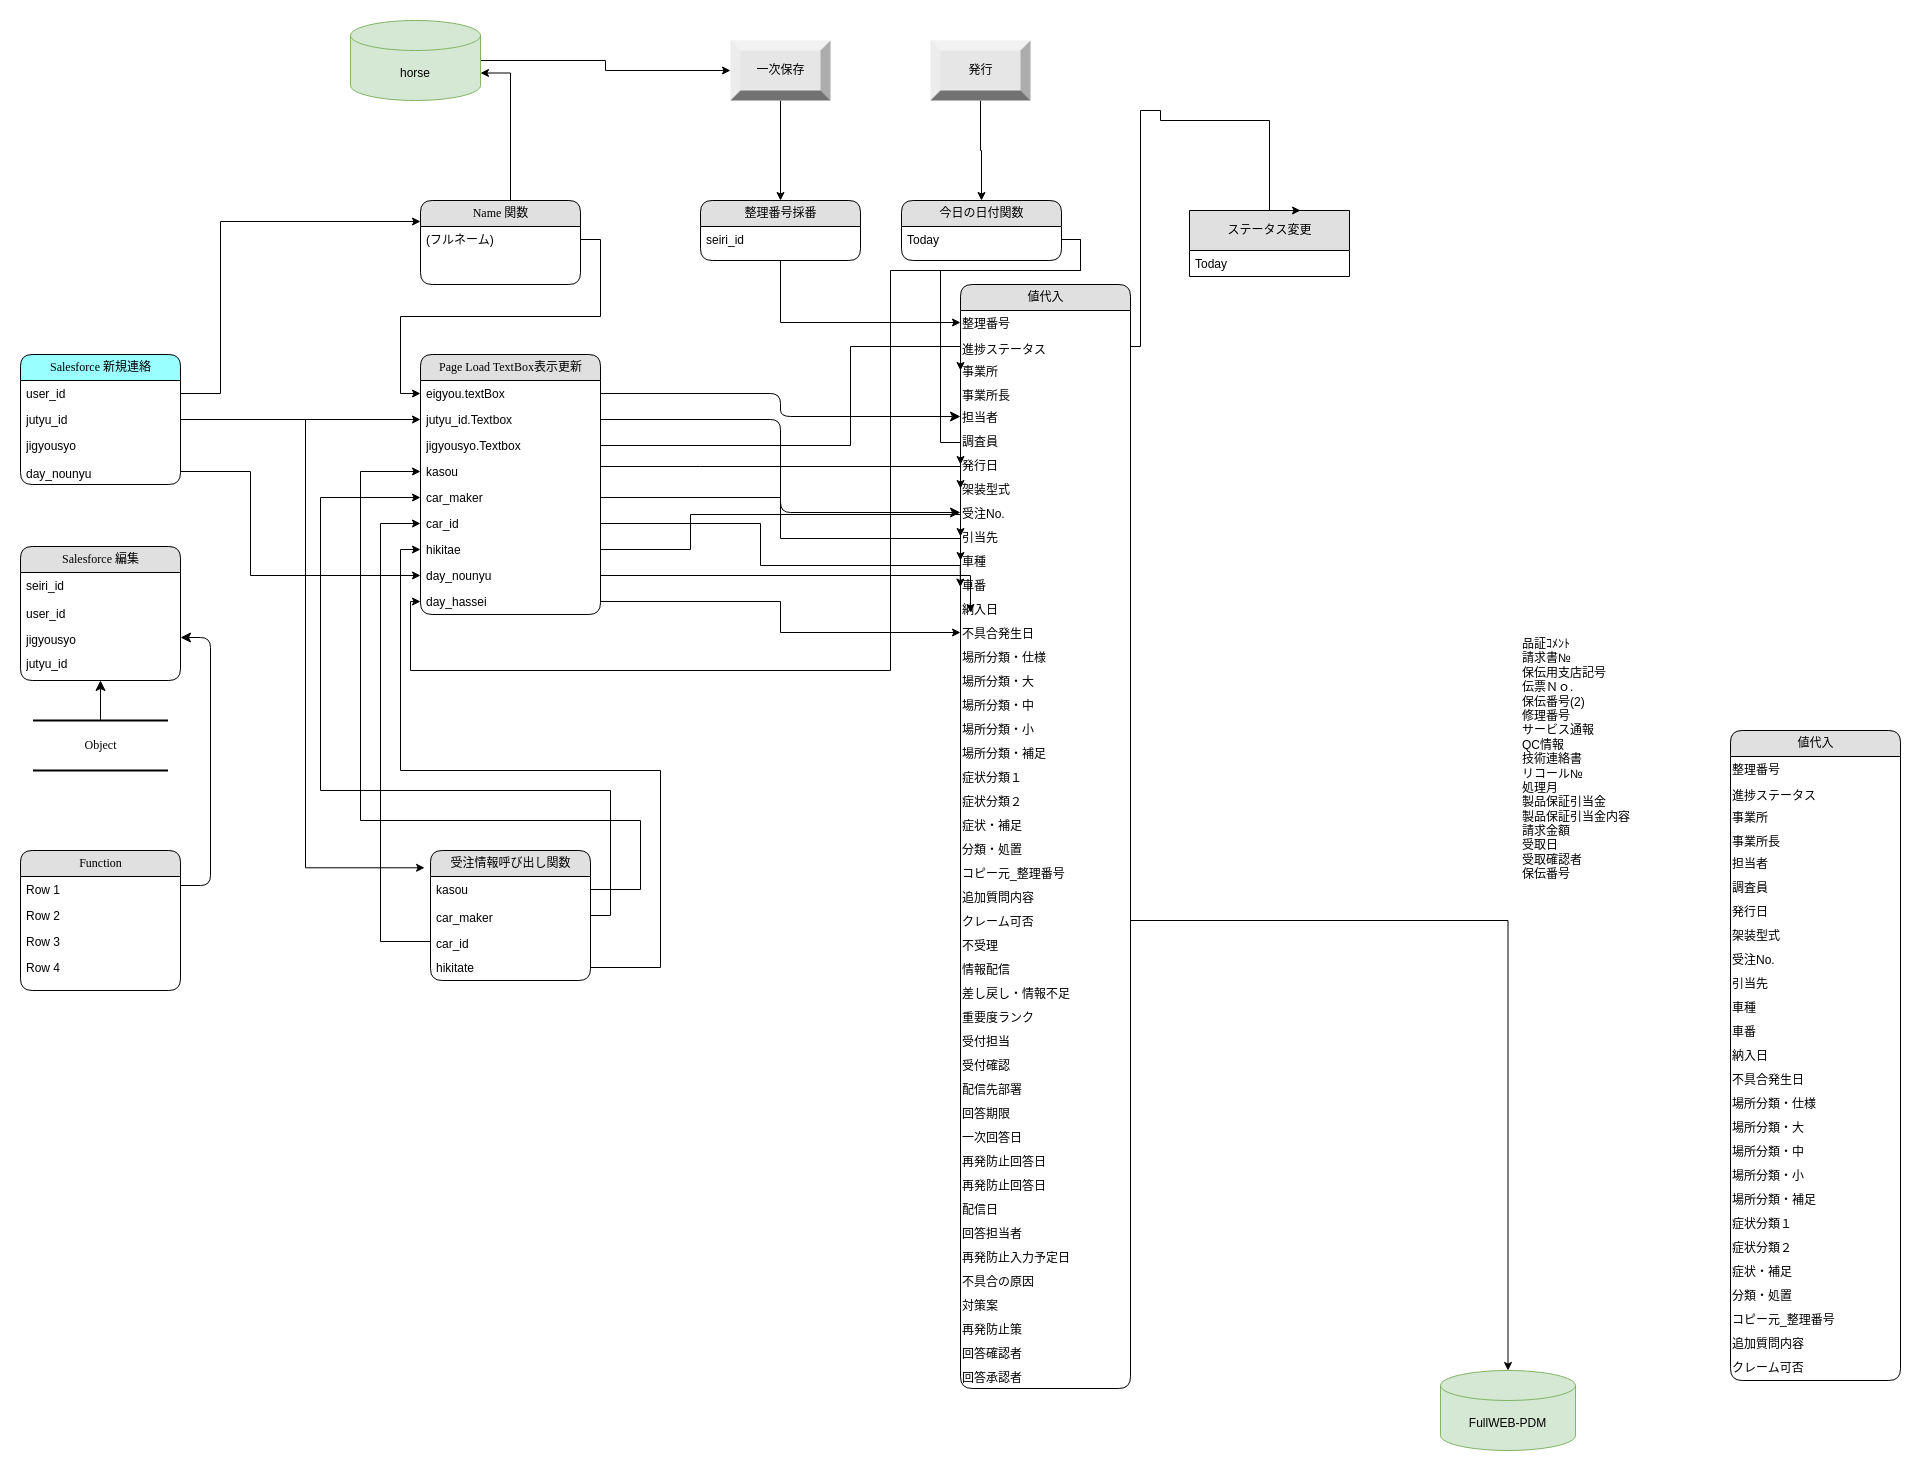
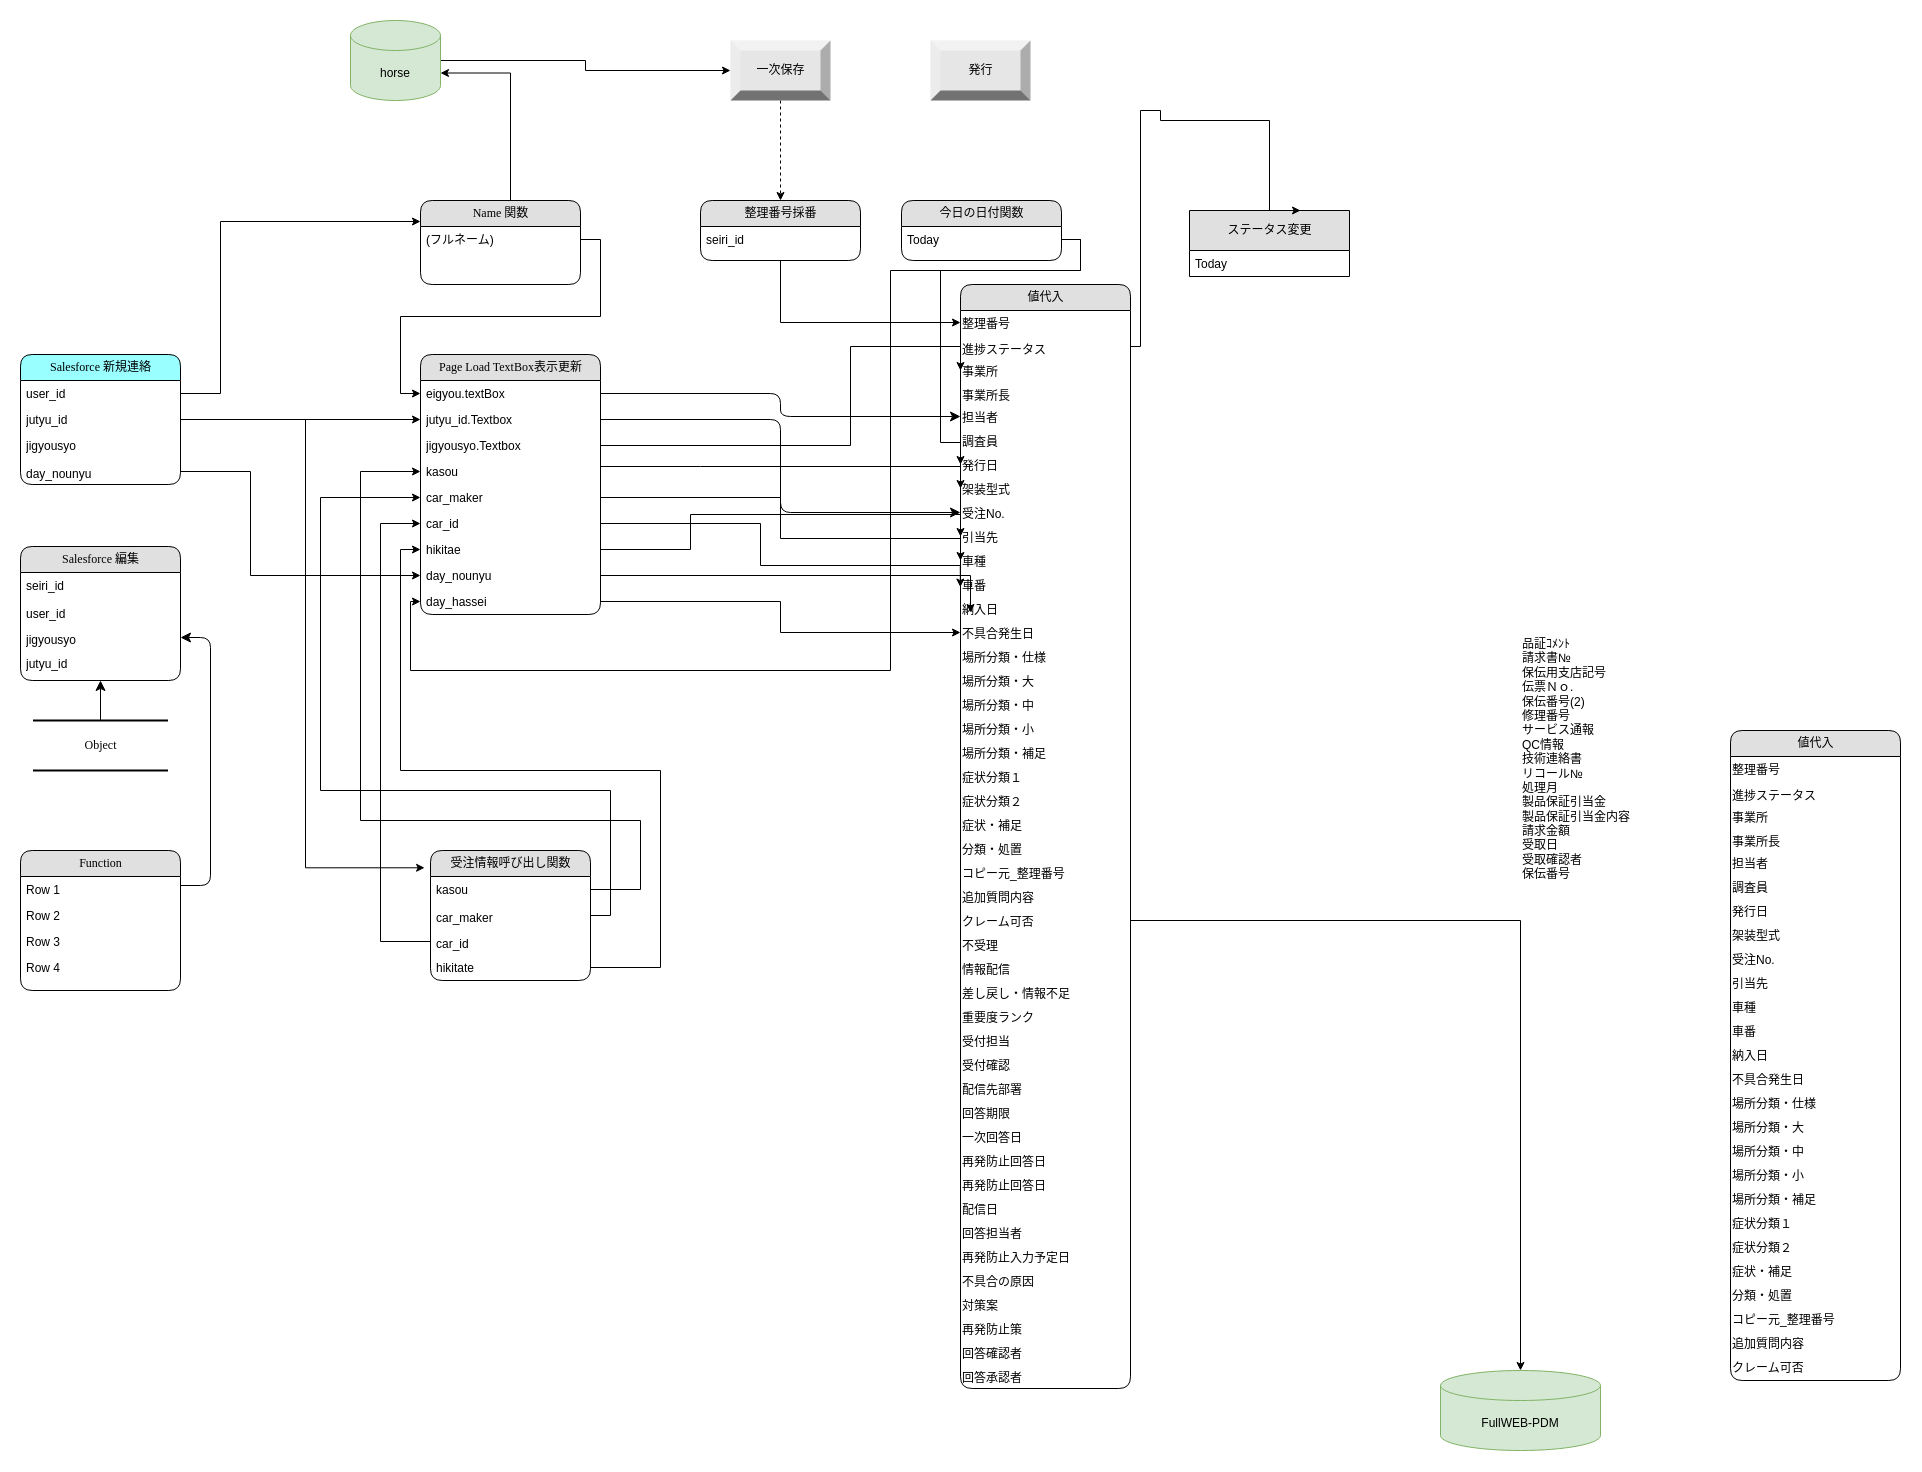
- <mxCell id="86" value="horse" style="shape=cylinder3;whiteSpace=wrap;html=1;boundedLbl=1;backgroundOutline=1;size=15;fillColor=#d5e8d4;strokeColor=#82b366;" vertex="1" parent="1"><mxGeometry x="350" y="20" width="130" height="80" as="geometry" /></mxCell>
+ <mxCell id="86" value="horse" style="shape=cylinder3;whiteSpace=wrap;html=1;boundedLbl=1;backgroundOutline=1;size=15;fillColor=#d5e8d4;strokeColor=#82b366;" vertex="1" parent="1"><mxGeometry x="350" y="20" width="90" height="80" as="geometry" /></mxCell>
- <mxCell id="87" style="edgeStyle=orthogonalEdgeStyle;rounded=0;orthogonalLoop=1;jettySize=auto;html=1;entryX=0.5;entryY=0;entryDx=0;entryDy=0;" edge="1" parent="1" source="88" target="98"><mxGeometry relative="1" as="geometry" /></mxCell>
+ <mxCell id="87" style="edgeStyle=orthogonalEdgeStyle;rounded=0;orthogonalLoop=1;jettySize=auto;html=1;entryX=0.5;entryY=0;entryDx=0;entryDy=0;dashed=1;" edge="1" parent="1" source="88" target="98"><mxGeometry relative="1" as="geometry" /></mxCell>
- <mxCell id="102" style="edgeStyle=orthogonalEdgeStyle;rounded=0;orthogonalLoop=1;jettySize=auto;html=1;" edge="1" parent="1" source="103" target="104"><mxGeometry relative="1" as="geometry" /></mxCell>
- <mxCell id="84" value="FullWEB-PDM" style="shape=cylinder3;whiteSpace=wrap;html=1;boundedLbl=1;backgroundOutline=1;size=15;fillColor=#d5e8d4;strokeColor=#82b366;" vertex="1" parent="1"><mxGeometry x="1440" y="1370" width="135" height="80" as="geometry" /></mxCell>
+ <mxCell id="84" value="FullWEB-PDM" style="shape=cylinder3;whiteSpace=wrap;html=1;boundedLbl=1;backgroundOutline=1;size=15;fillColor=#d5e8d4;strokeColor=#82b366;" vertex="1" parent="1"><mxGeometry x="1440" y="1370" width="160" height="80" as="geometry" /></mxCell>
